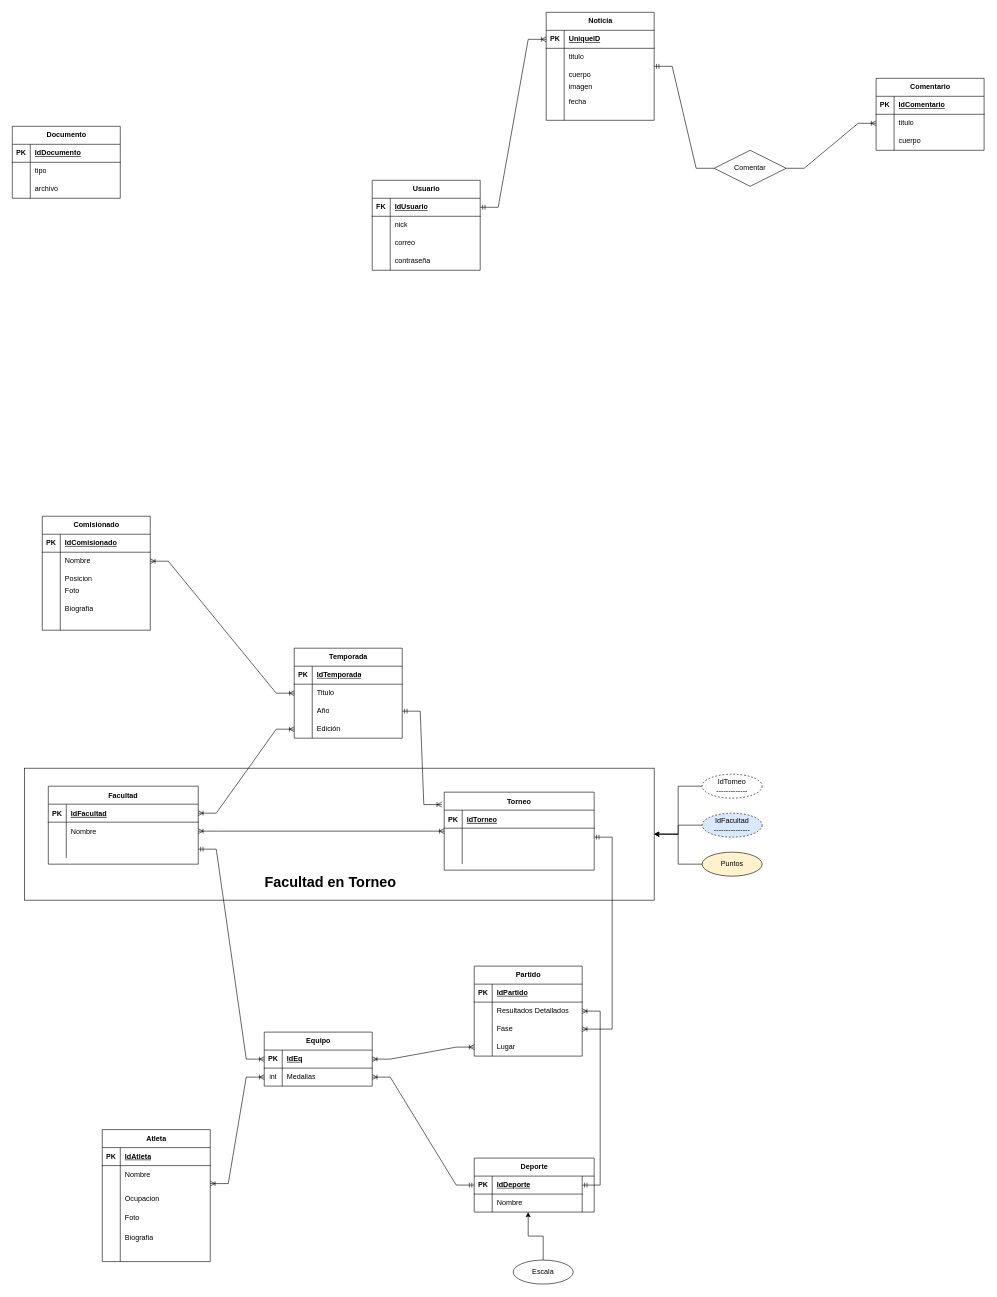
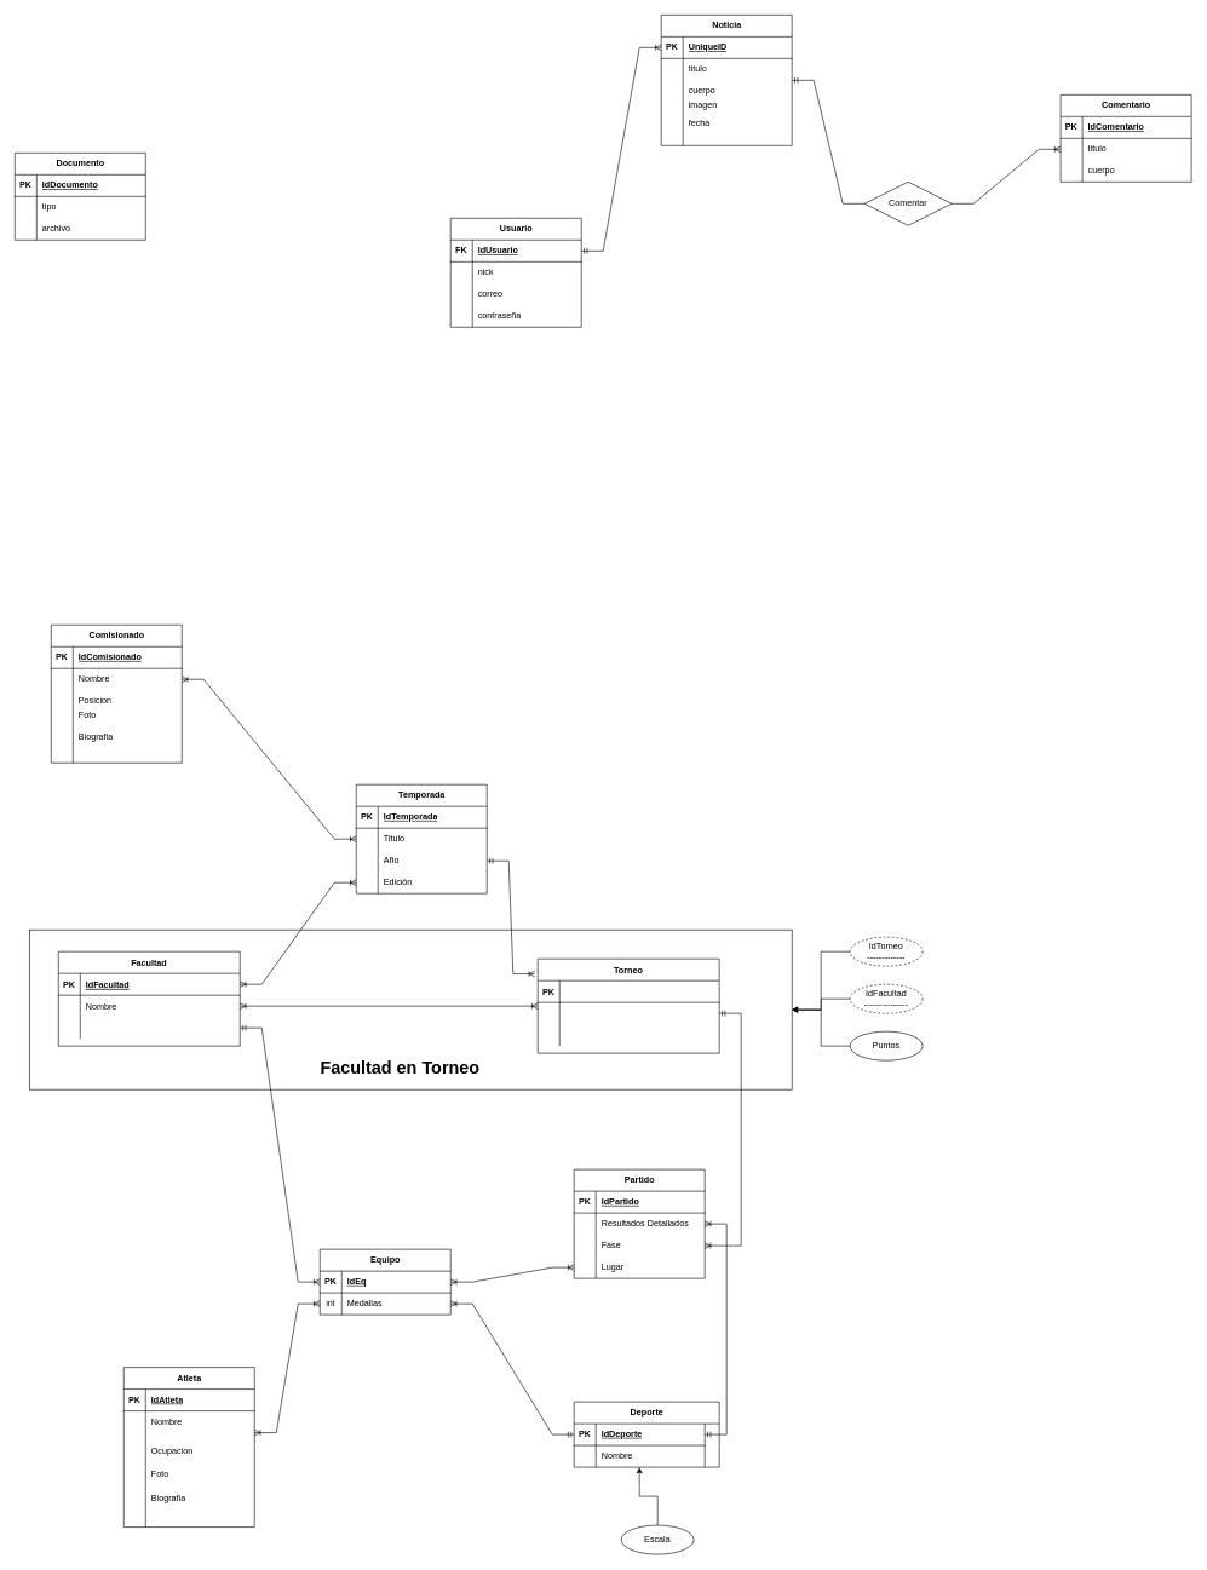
- <mxCell id="5" value="IdTorneo" style="shape=partialRectangle;overflow=hidden;connectable=0;fillColor=none;top=0;left=0;bottom=0;right=0;align=left;spacingLeft=6;fontStyle=5;" parent="3" vertex="1"><mxGeometry x="30" width="220" height="30" as="geometry"><mxRectangle width="220" height="30" as="alternateBounds" /></mxGeometry></mxCell>
- <mxCell id="74" value="IdFacultad&lt;br&gt;---------------" style="ellipse;whiteSpace=wrap;html=1;align=center;dashed=1;fillColor=#dae8fc;" parent="1" vertex="1"><mxGeometry x="1170" y="1355" width="100" height="40" as="geometry" /></mxCell>
+ <mxCell id="74" value="IdFacultad&lt;br&gt;---------------" style="ellipse;whiteSpace=wrap;html=1;align=center;dashed=1;" parent="1" vertex="1"><mxGeometry x="1170" y="1355" width="100" height="40" as="geometry" /></mxCell>
- <mxCell id="25" value="Puntos" style="ellipse;whiteSpace=wrap;html=1;align=center;fillColor=#fff2cc;" parent="1" vertex="1"><mxGeometry x="1170" y="1420" width="100" height="40" as="geometry" /></mxCell>
+ <mxCell id="25" value="Puntos" style="ellipse;whiteSpace=wrap;html=1;align=center;" parent="1" vertex="1"><mxGeometry x="1170" y="1420" width="100" height="40" as="geometry" /></mxCell>
